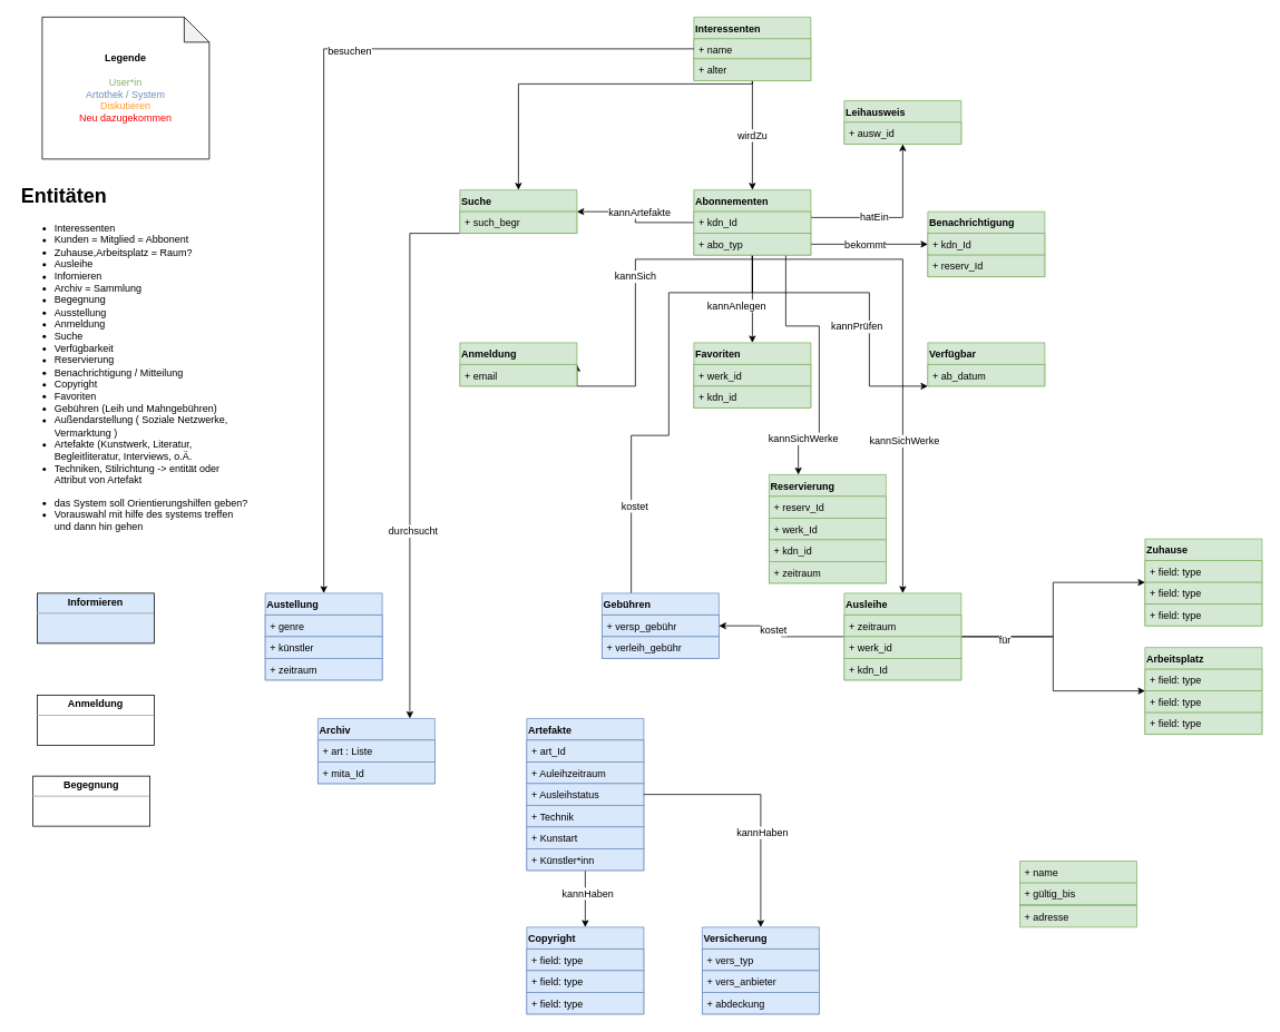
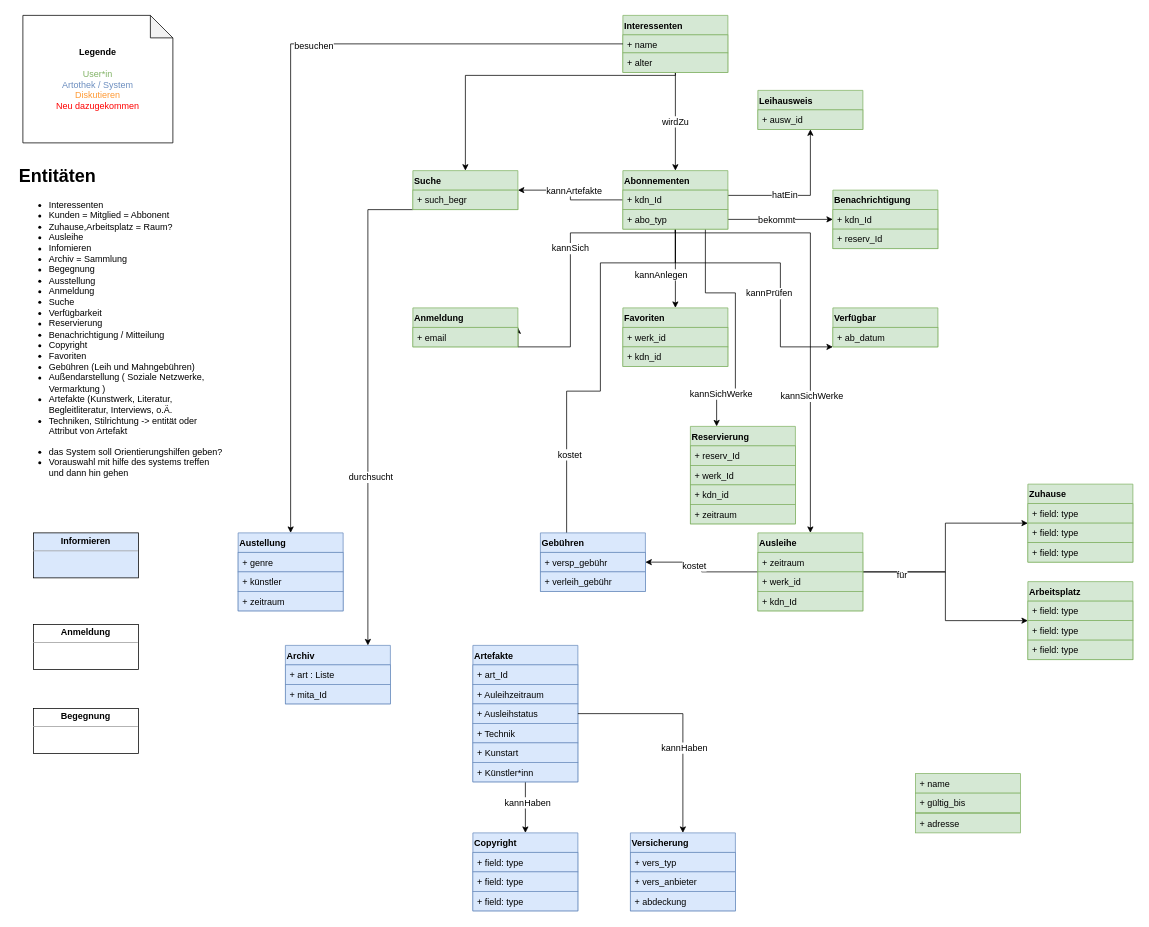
- <mxCell id="5" value="&lt;div align=&quot;center&quot;&gt;&lt;b&gt;Legende &lt;br&gt;&lt;/b&gt;&lt;/div&gt;&lt;div align=&quot;center&quot;&gt;&lt;br&gt;&lt;font color=&quot;#82B366&quot;&gt;User*in&lt;/font&gt;&lt;br&gt;&lt;font color=&quot;#6C8EBF&quot;&gt;Artothek / System&lt;/font&gt;&lt;br&gt;&lt;font color=&quot;#FF00FF&quot;&gt;&lt;font color=&quot;#67AB9F&quot;&gt;&lt;font color=&quot;#FF9933&quot;&gt;Diskutieren&lt;/font&gt;&lt;br&gt;&lt;/font&gt;&lt;/font&gt;&lt;/div&gt;&lt;div align=&quot;center&quot;&gt;&lt;font color=&quot;#FF00FF&quot;&gt;&lt;font color=&quot;#67AB9F&quot;&gt;&lt;font color=&quot;#FF0000&quot;&gt;Neu dazugekommen&lt;/font&gt;&lt;br&gt;&lt;/font&gt;&lt;/font&gt;&lt;/div&gt;" style="shape=note;whiteSpace=wrap;html=1;backgroundOutline=1;darkOpacity=0.05;align=center;" parent="1" vertex="1"><mxGeometry x="50" y="20" width="200" height="170" as="geometry" /></mxCell>
+ <mxCell id="5" value="&lt;div align=&quot;center&quot;&gt;&lt;b&gt;Legende &lt;br&gt;&lt;/b&gt;&lt;/div&gt;&lt;div align=&quot;center&quot;&gt;&lt;br&gt;&lt;font color=&quot;#82B366&quot;&gt;User*in&lt;/font&gt;&lt;br&gt;&lt;font color=&quot;#6C8EBF&quot;&gt;Artothek / System&lt;/font&gt;&lt;br&gt;&lt;font color=&quot;#FF00FF&quot;&gt;&lt;font color=&quot;#67AB9F&quot;&gt;&lt;font color=&quot;#FF9933&quot;&gt;Diskutieren&lt;/font&gt;&lt;br&gt;&lt;/font&gt;&lt;/font&gt;&lt;/div&gt;&lt;div align=&quot;center&quot;&gt;&lt;font color=&quot;#FF00FF&quot;&gt;&lt;font color=&quot;#67AB9F&quot;&gt;&lt;font color=&quot;#FF0000&quot;&gt;Neu dazugekommen&lt;/font&gt;&lt;br&gt;&lt;/font&gt;&lt;/font&gt;&lt;/div&gt;" style="shape=note;whiteSpace=wrap;html=1;backgroundOutline=1;darkOpacity=0.05;align=center;" parent="1" vertex="1"><mxGeometry x="30" y="20" width="200" height="170" as="geometry" /></mxCell>
- <mxCell id="6" value="&lt;p style=&quot;margin: 0px ; margin-top: 4px ; text-align: center&quot;&gt;&lt;b&gt;Begegnung&lt;/b&gt;&lt;/p&gt;&lt;hr size=&quot;1&quot;&gt;&lt;div style=&quot;height: 2px&quot;&gt;&lt;/div&gt;" style="verticalAlign=top;align=left;overflow=fill;fontSize=12;fontFamily=Helvetica;html=1;" parent="1" vertex="1"><mxGeometry x="39" y="929" width="140" height="60" as="geometry" /></mxCell>
+ <mxCell id="6" value="&lt;p style=&quot;margin: 0px ; margin-top: 4px ; text-align: center&quot;&gt;&lt;b&gt;Begegnung&lt;/b&gt;&lt;/p&gt;&lt;hr size=&quot;1&quot;&gt;&lt;div style=&quot;height: 2px&quot;&gt;&lt;/div&gt;" style="verticalAlign=top;align=left;overflow=fill;fontSize=12;fontFamily=Helvetica;html=1;" parent="1" vertex="1"><mxGeometry x="44" y="944" width="140" height="60" as="geometry" /></mxCell>
